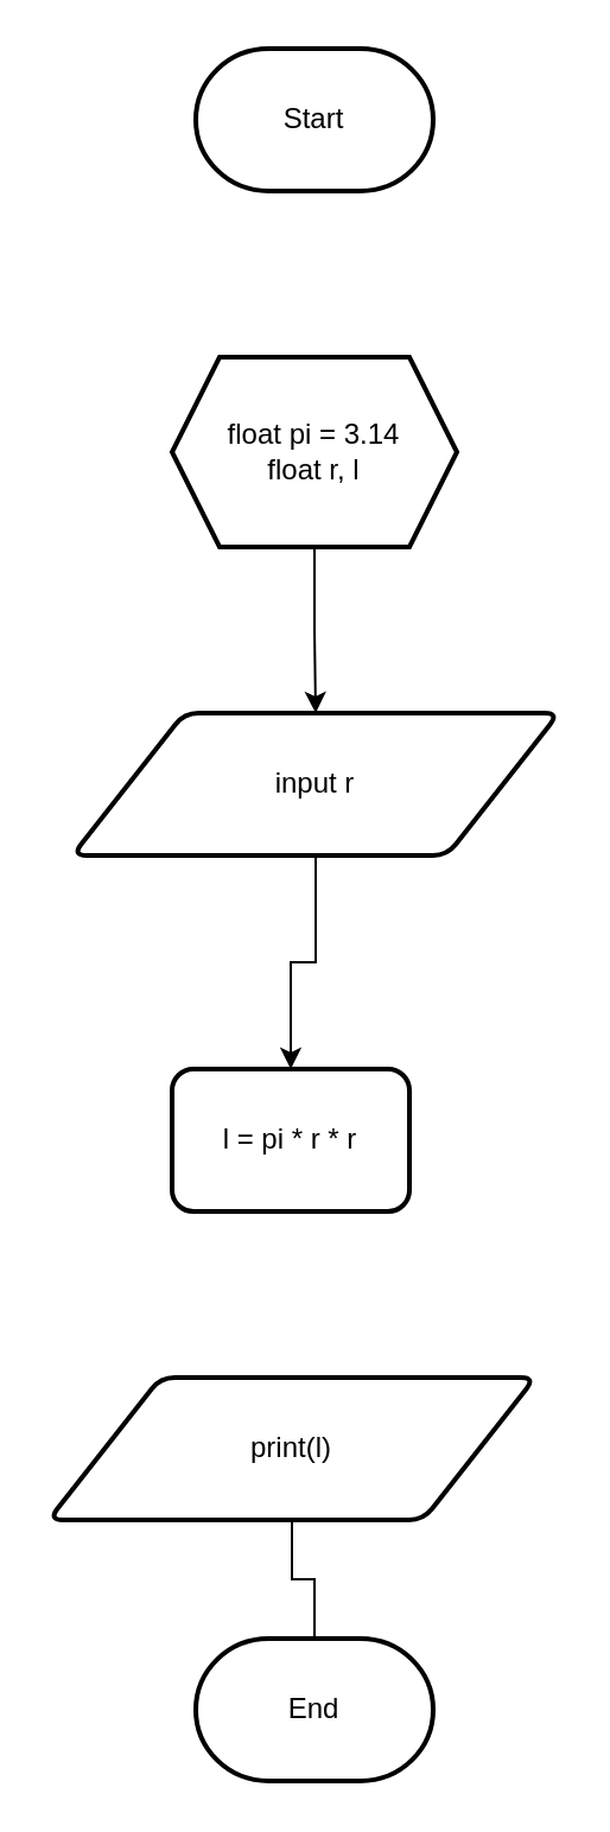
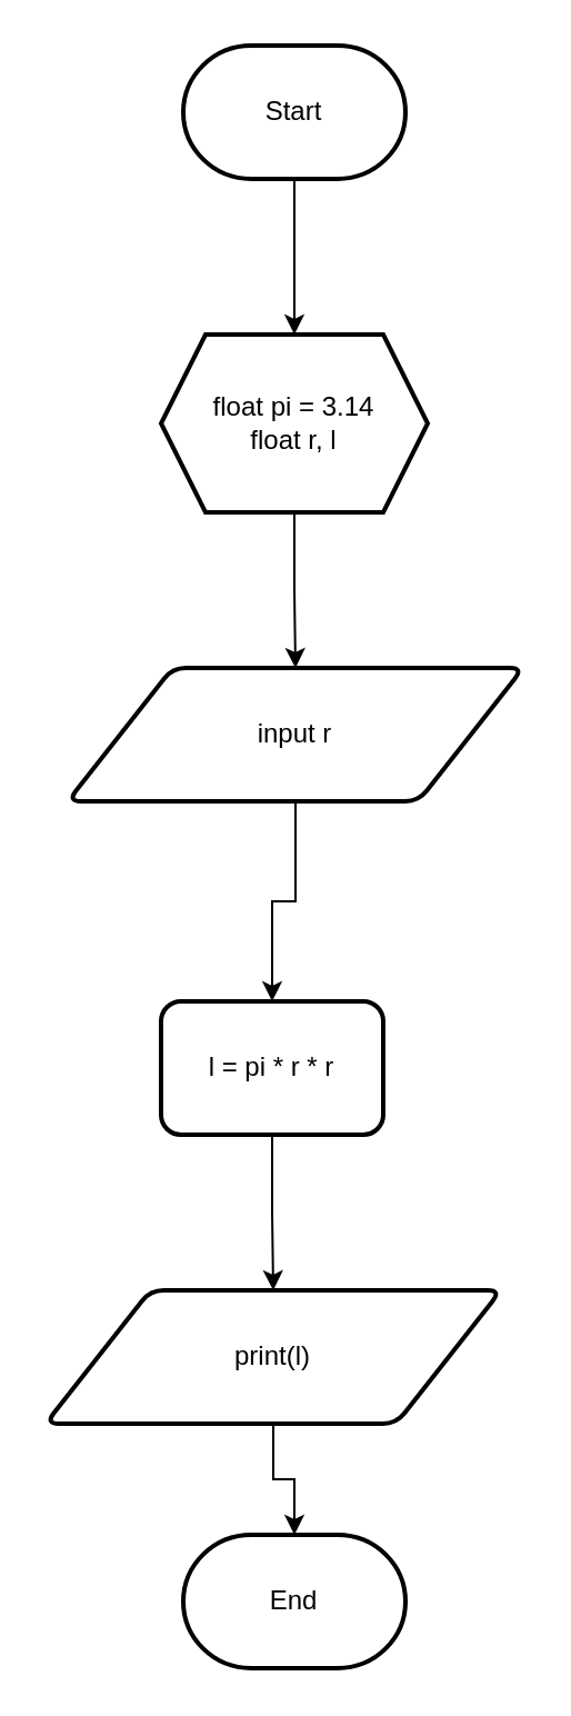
+ <mxCell id="2" value="" style="edgeStyle=orthogonalEdgeStyle;rounded=0;orthogonalLoop=1;jettySize=auto;html=1;" edge="1" parent="1" source="3" target="5"><mxGeometry relative="1" as="geometry" /></mxCell>
+ <mxCell id="6" style="edgeStyle=orthogonalEdgeStyle;rounded=0;orthogonalLoop=1;jettySize=auto;html=1;entryX=0.5;entryY=0;entryDx=0;entryDy=0;" edge="1" parent="1" source="7" target="10"><mxGeometry relative="1" as="geometry" /></mxCell>
- <mxCell id="9" style="edgeStyle=orthogonalEdgeStyle;rounded=0;orthogonalLoop=1;jettySize=auto;html=1;entryX=0.5;entryY=0;entryDx=0;entryDy=0;entryPerimeter=0;endArrow=none;" edge="1" parent="1" source="10" target="8"><mxGeometry relative="1" as="geometry" /></mxCell>
+ <mxCell id="9" style="edgeStyle=orthogonalEdgeStyle;rounded=0;orthogonalLoop=1;jettySize=auto;html=1;entryX=0.5;entryY=0;entryDx=0;entryDy=0;entryPerimeter=0;" edge="1" parent="1" source="10" target="8"><mxGeometry relative="1" as="geometry" /></mxCell>
